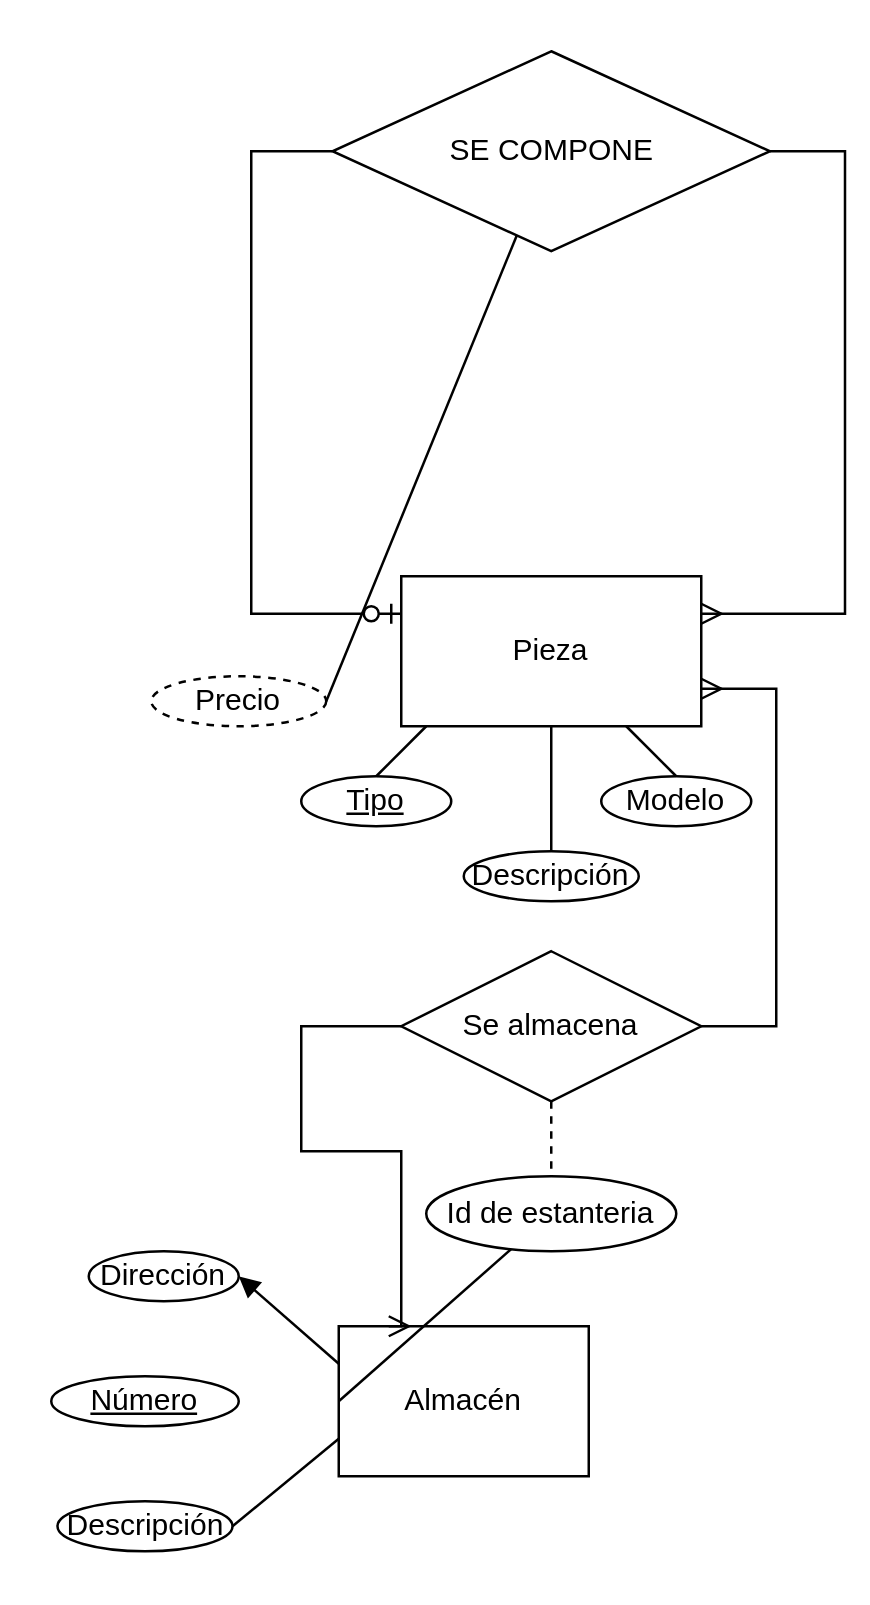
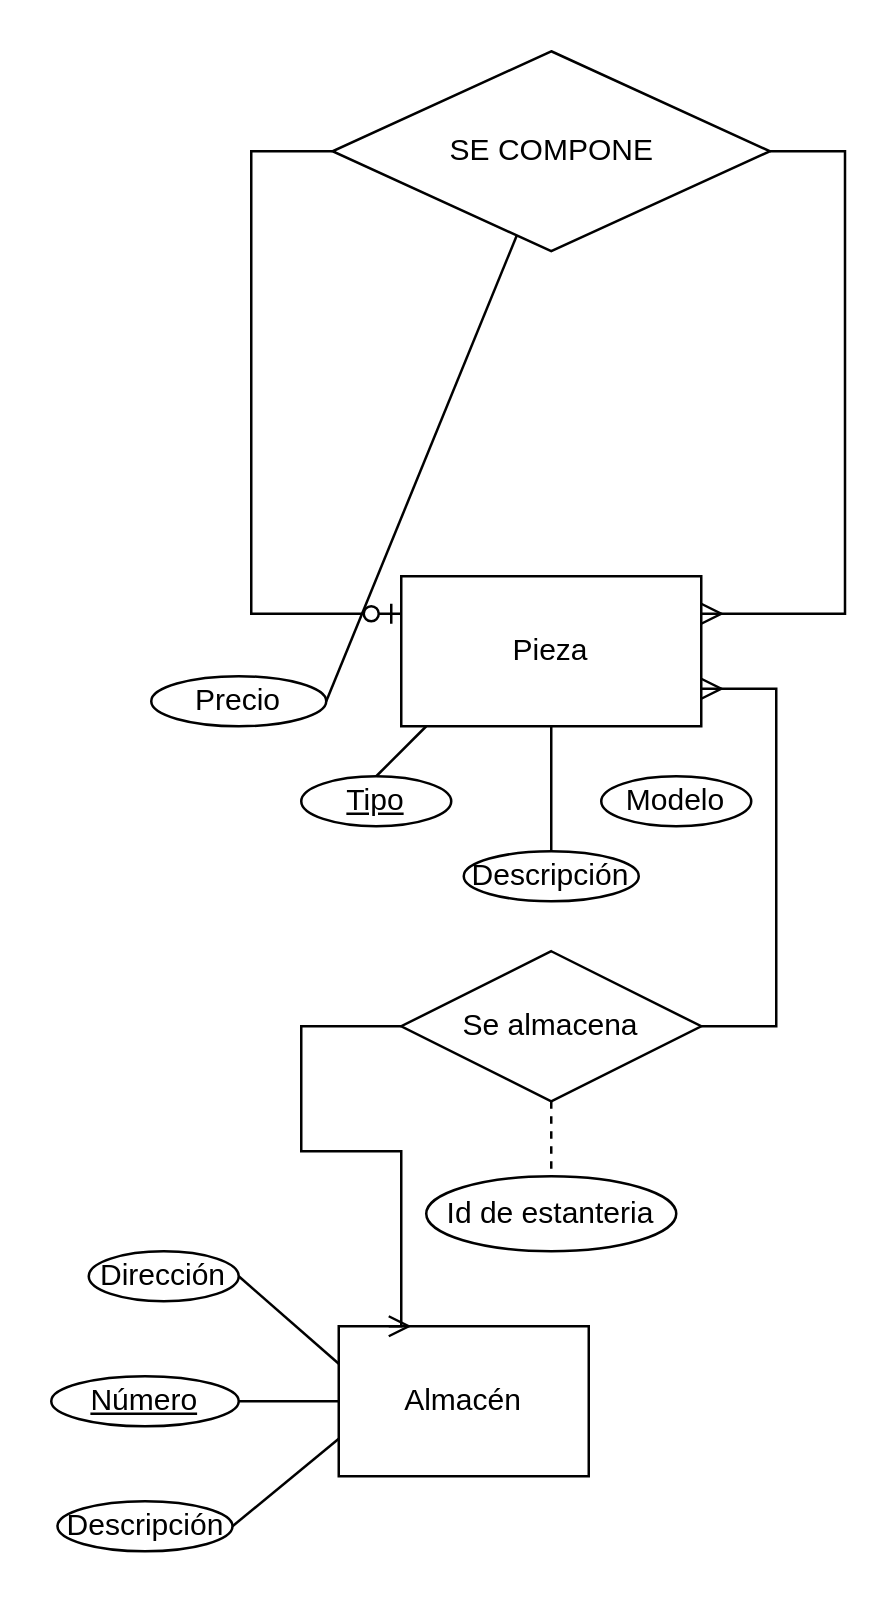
- <mxCell id="10" value="Precio" style="ellipse;whiteSpace=wrap;html=1;dashed=1;" vertex="1" parent="1"><mxGeometry x="60" y="270" width="70" height="20" as="geometry" /></mxCell>
+ <mxCell id="10" value="Precio" style="ellipse;whiteSpace=wrap;html=1;" vertex="1" parent="1"><mxGeometry x="60" y="270" width="70" height="20" as="geometry" /></mxCell>
- <mxCell id="6" value="" style="endArrow=none;html=1;rounded=0;exitX=0.5;exitY=0;exitDx=0;exitDy=0;" edge="1" parent="1" source="4" target="2"><mxGeometry width="50" height="50" relative="1" as="geometry"><mxPoint x="190" y="340" as="sourcePoint" /><mxPoint x="240" y="290" as="targetPoint" /></mxGeometry></mxCell>
- <mxCell id="21" value="" style="endArrow=block;html=1;rounded=0;entryX=1;entryY=0.5;entryDx=0;entryDy=0;exitX=0;exitY=0.25;exitDx=0;exitDy=0;" edge="1" parent="1" source="15" target="20"><mxGeometry width="50" height="50" relative="1" as="geometry"><mxPoint x="230" y="350" as="sourcePoint" /><mxPoint x="230" y="300" as="targetPoint" /></mxGeometry></mxCell>
+ <mxCell id="21" value="" style="endArrow=none;html=1;rounded=0;entryX=1;entryY=0.5;entryDx=0;entryDy=0;exitX=0;exitY=0.25;exitDx=0;exitDy=0;" edge="1" parent="1" source="15" target="20"><mxGeometry width="50" height="50" relative="1" as="geometry"><mxPoint x="230" y="350" as="sourcePoint" /><mxPoint x="230" y="300" as="targetPoint" /></mxGeometry></mxCell>
- <mxCell id="17" value="" style="endArrow=none;html=1;rounded=0;exitX=0;exitY=0.5;exitDx=0;exitDy=0;" edge="1" parent="1" source="15" target="24"><mxGeometry relative="1" as="geometry"><mxPoint x="120" y="580" as="sourcePoint" /><mxPoint x="280" y="580" as="targetPoint" /></mxGeometry></mxCell>
+ <mxCell id="17" value="" style="endArrow=none;html=1;rounded=0;entryX=1;entryY=0.5;entryDx=0;entryDy=0;exitX=0;exitY=0.5;exitDx=0;exitDy=0;" edge="1" parent="1" source="15" target="16"><mxGeometry relative="1" as="geometry"><mxPoint x="120" y="580" as="sourcePoint" /><mxPoint x="280" y="580" as="targetPoint" /></mxGeometry></mxCell>
